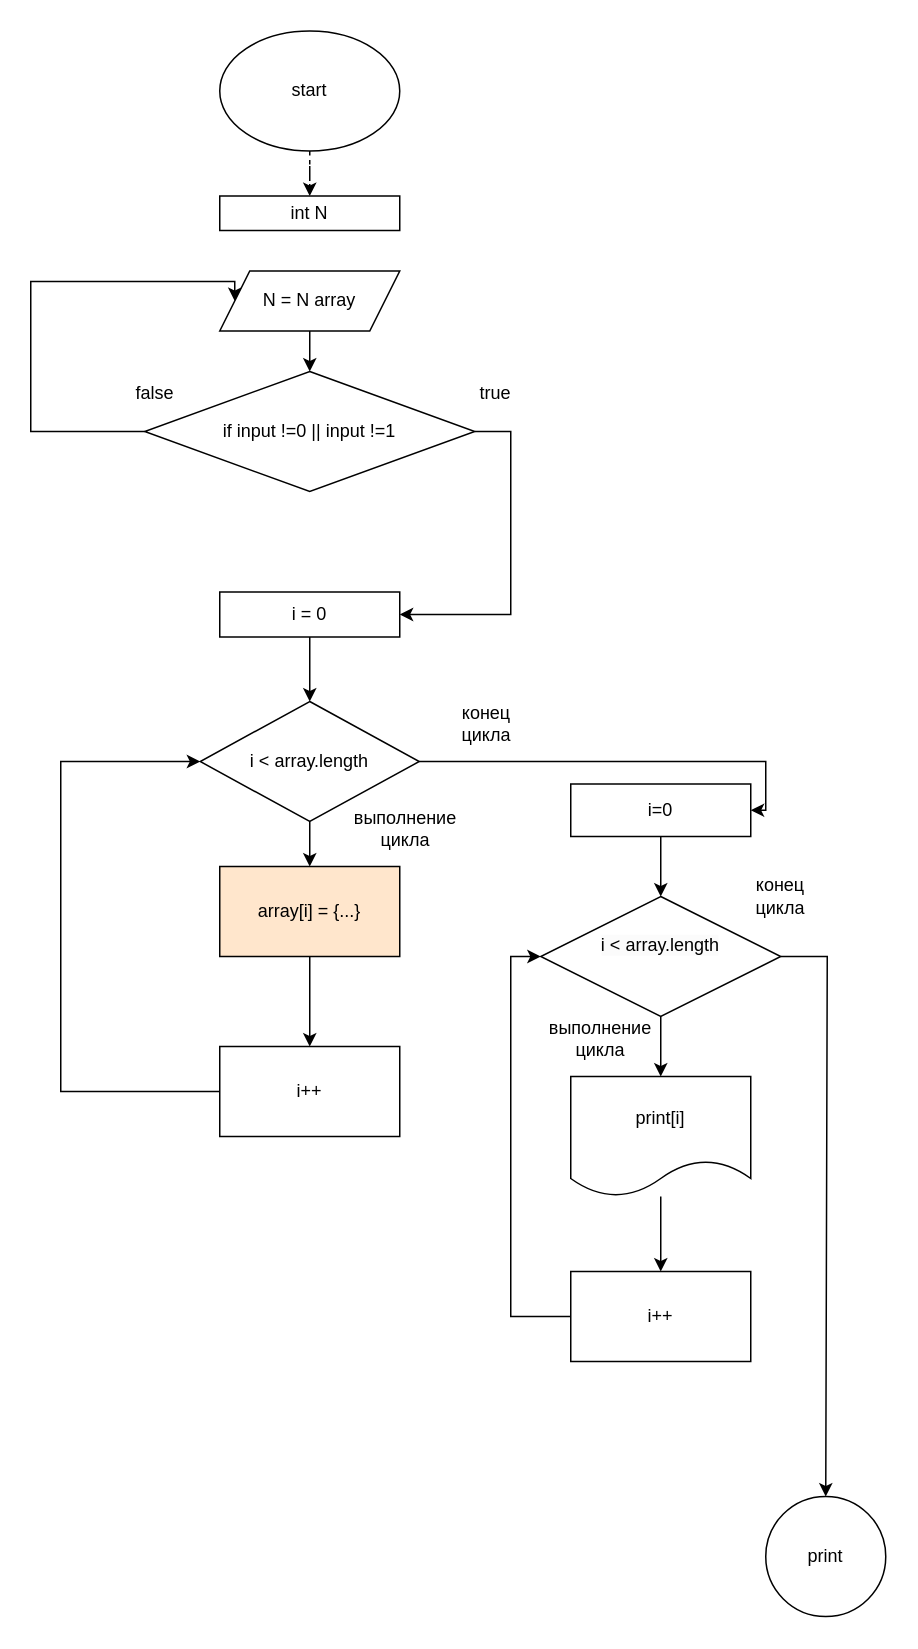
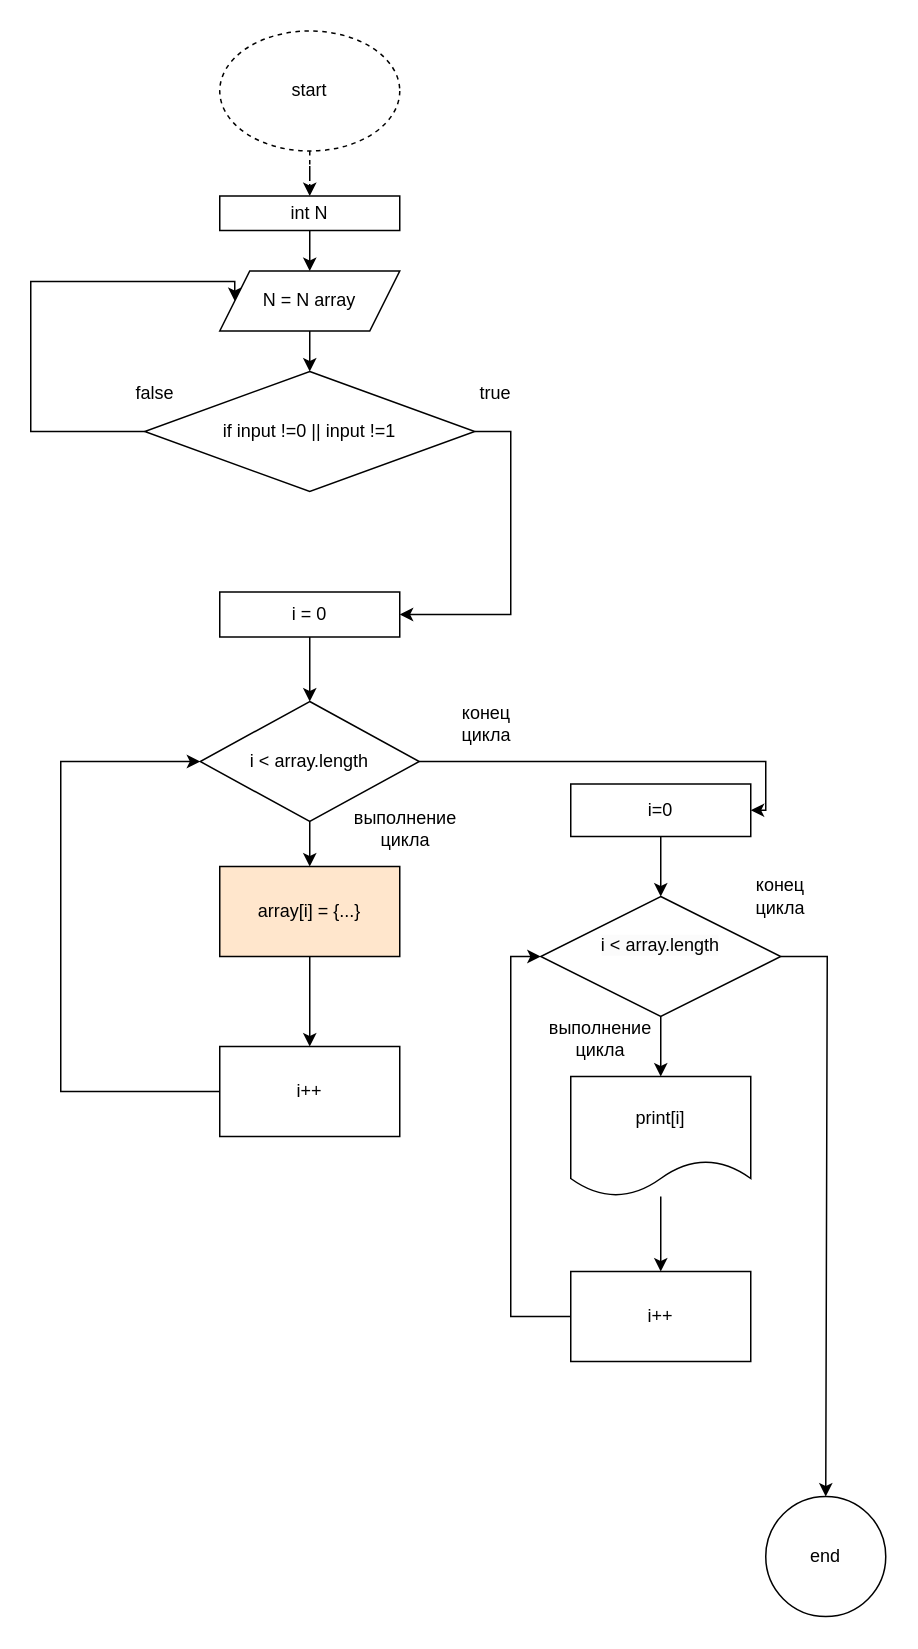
- <mxCell id="3" value="start" style="ellipse;whiteSpace=wrap;html=1;labelBackgroundColor=none;" parent="1" vertex="1"><mxGeometry x="146" y="20" width="120" height="80" as="geometry" /></mxCell>
+ <mxCell id="3" value="start" style="ellipse;whiteSpace=wrap;html=1;labelBackgroundColor=none;dashed=1;" parent="1" vertex="1"><mxGeometry x="146" y="20" width="120" height="80" as="geometry" /></mxCell>
+ <mxCell id="2" value="" style="edgeStyle=orthogonalEdgeStyle;rounded=0;orthogonalLoop=1;jettySize=auto;html=1;" parent="1" source="20" target="5" edge="1"><mxGeometry relative="1" as="geometry" /></mxCell>
- <mxCell id="23" value="print" style="ellipse;whiteSpace=wrap;html=1;rounded=0;" vertex="1" parent="1"><mxGeometry x="510" y="997" width="80" height="80" as="geometry" /></mxCell>
+ <mxCell id="23" value="end" style="ellipse;whiteSpace=wrap;html=1;rounded=0;" vertex="1" parent="1"><mxGeometry x="510" y="997" width="80" height="80" as="geometry" /></mxCell>
